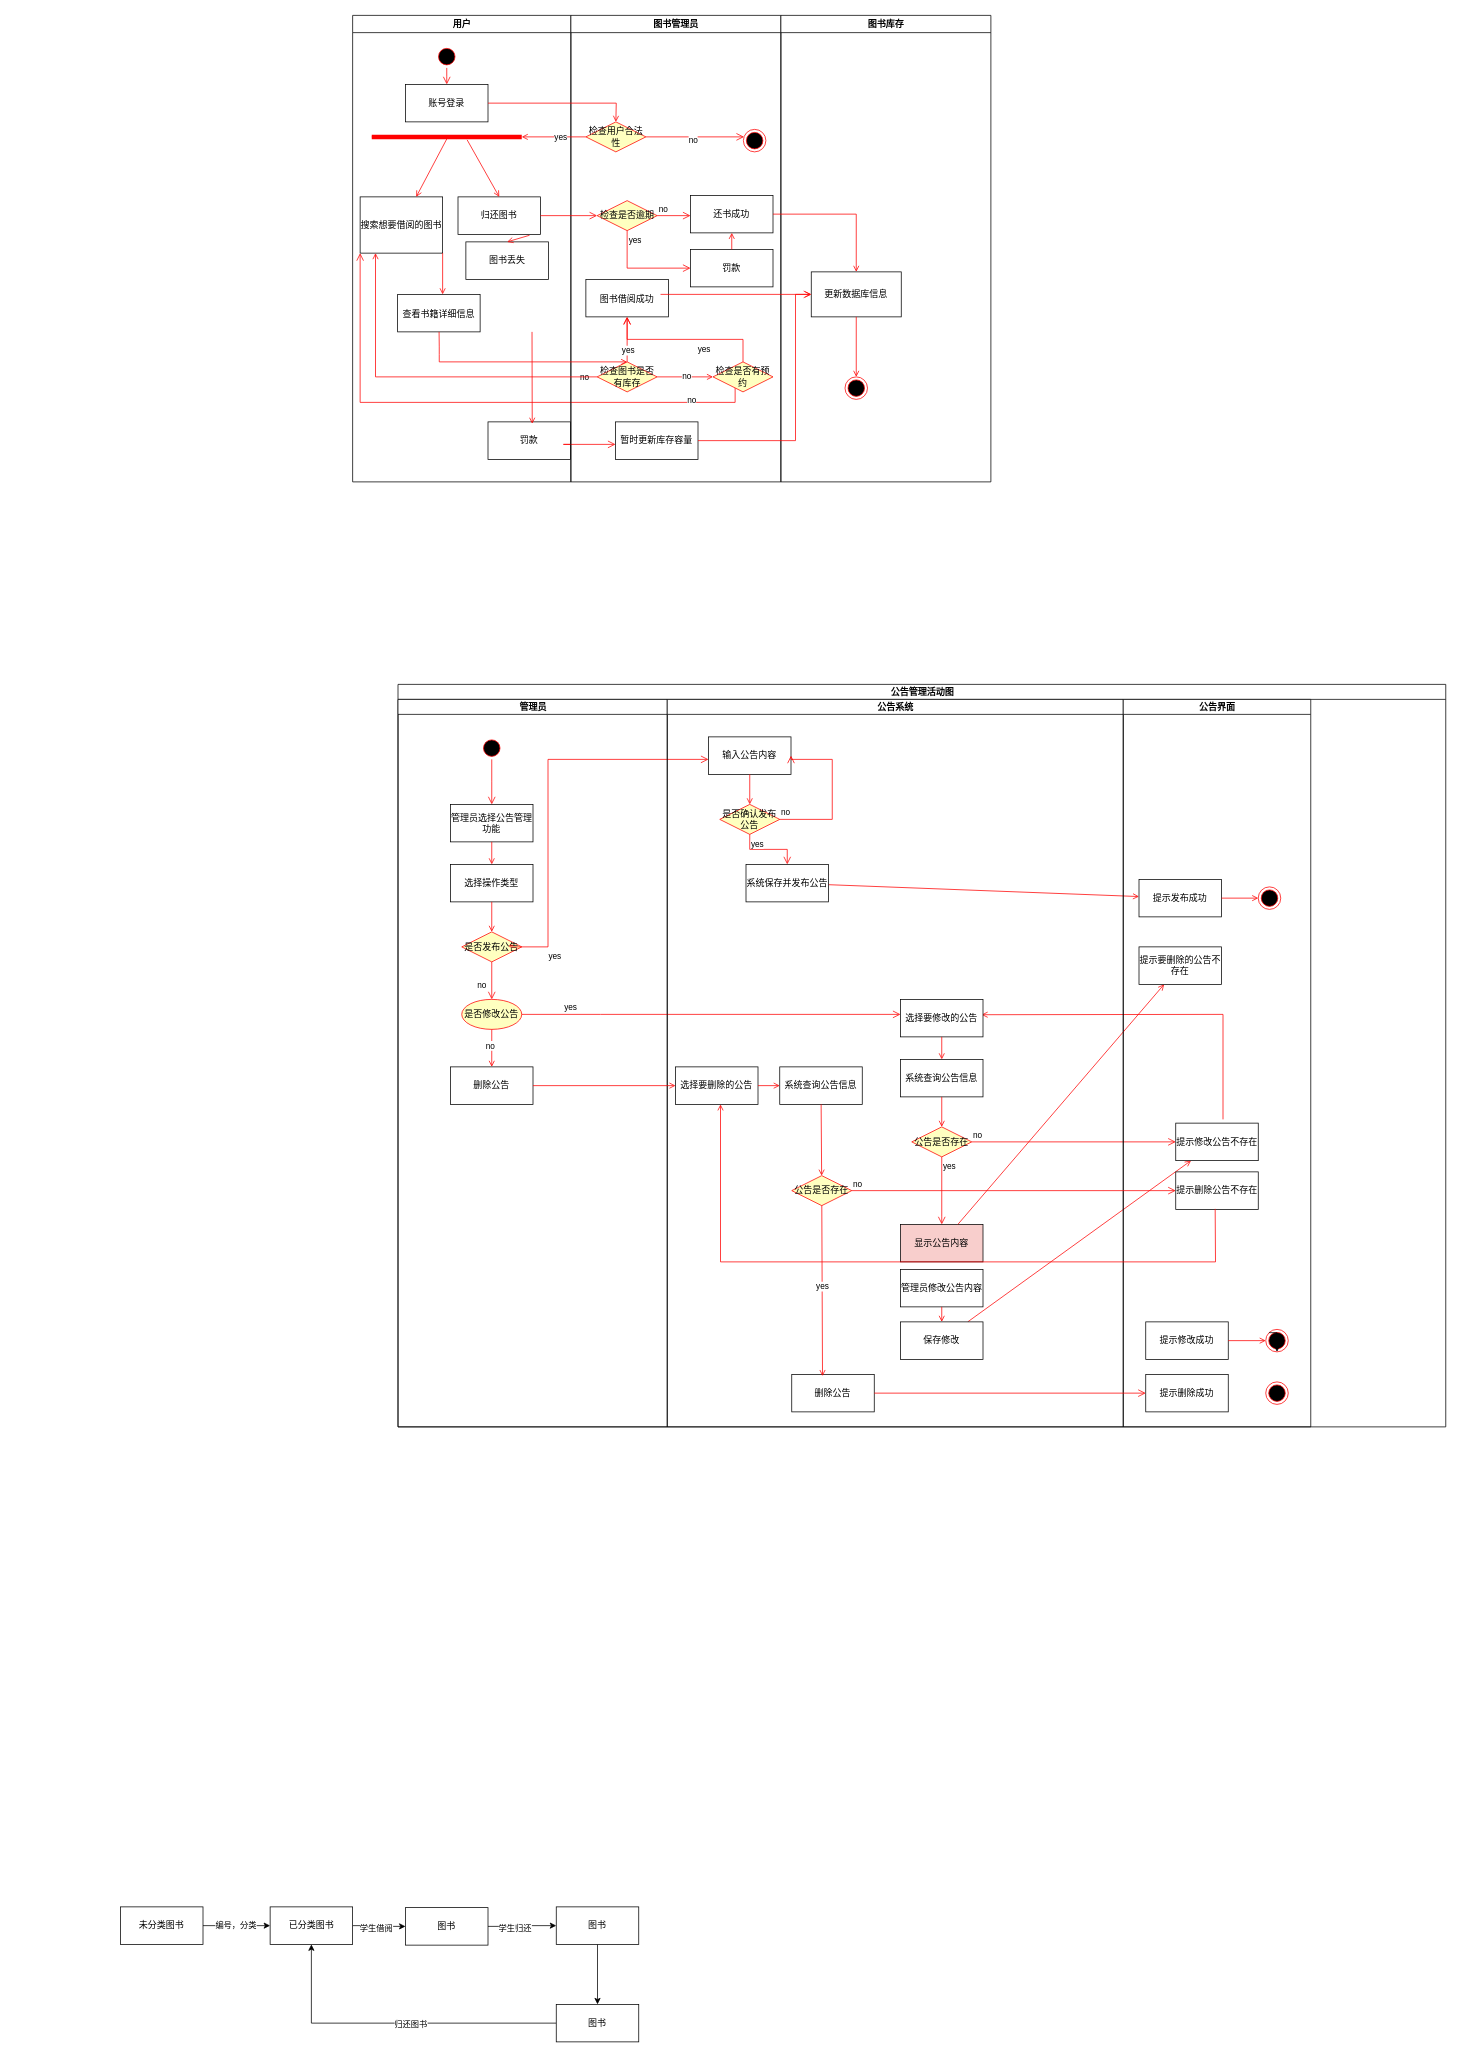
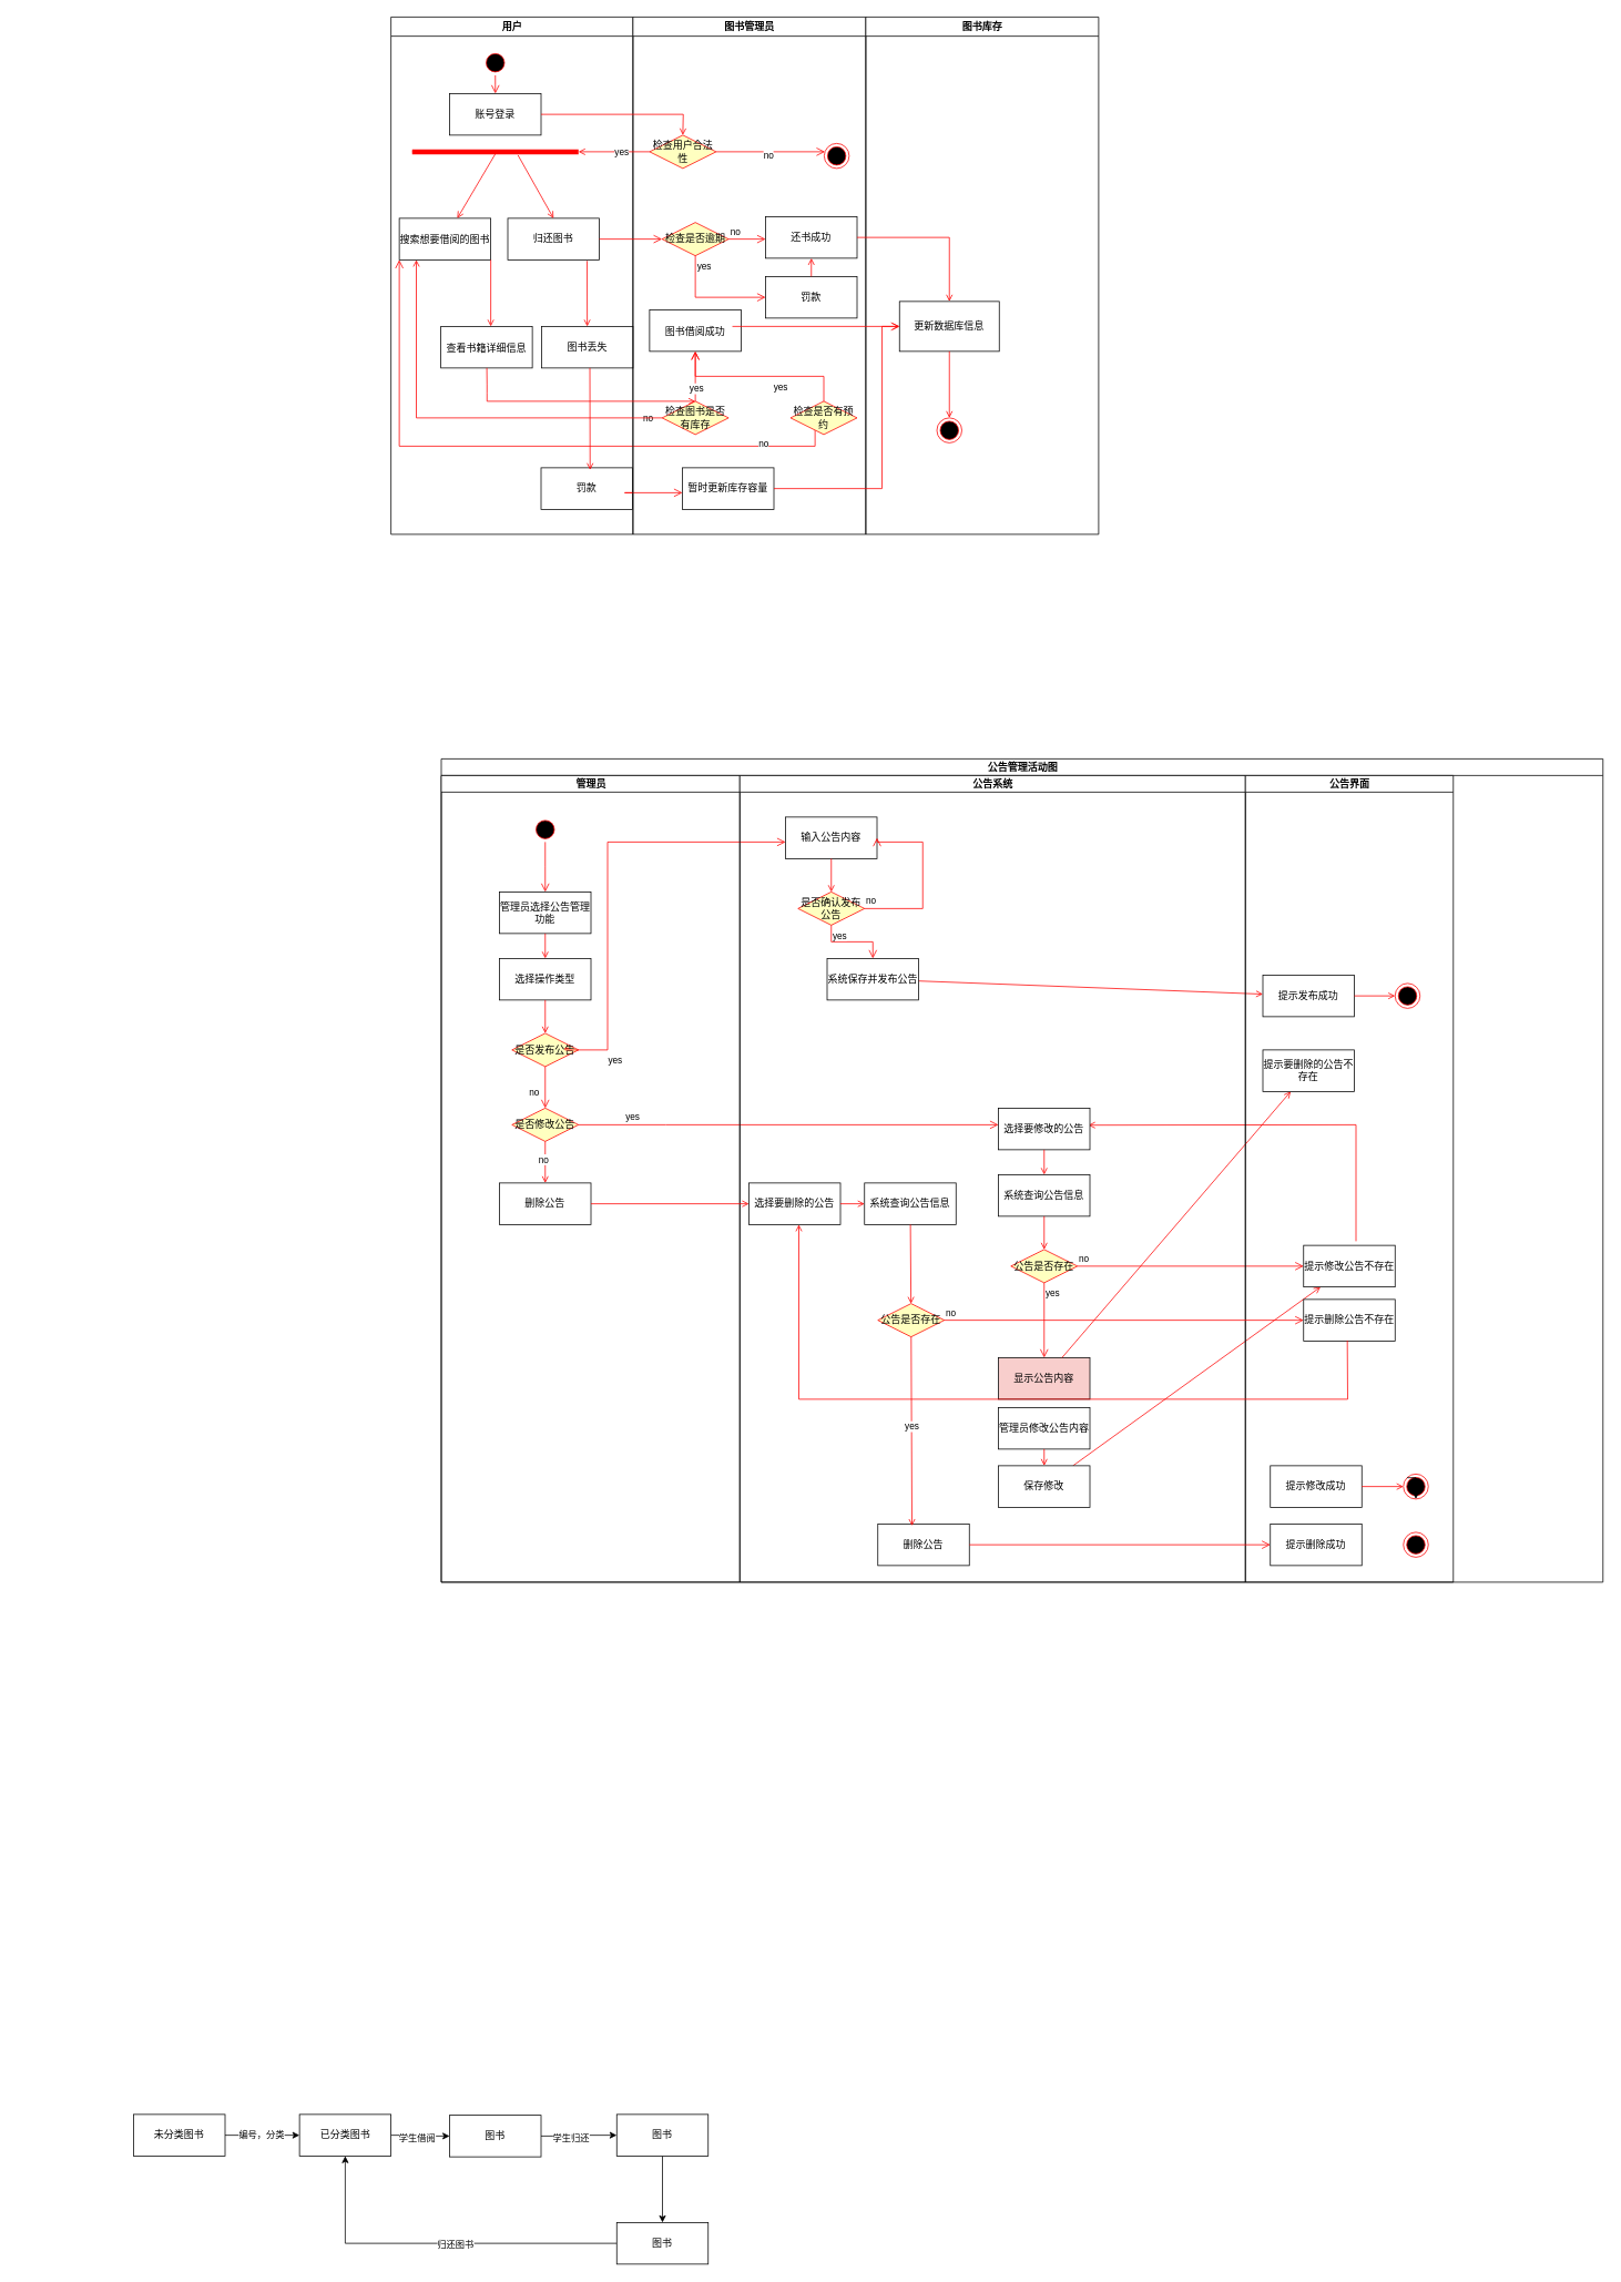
- <mxCell id="5" value="搜索想要借阅的图书" style="" parent="2" vertex="1"><mxGeometry x="10" y="242" width="110" height="75" as="geometry" /></mxCell>
+ <mxCell id="5" value="搜索想要借阅的图书" style="" parent="2" vertex="1"><mxGeometry x="10" y="242" width="110" height="50" as="geometry" /></mxCell>
- <mxCell id="14" value="图书丢失" style="html=1;whiteSpace=wrap;" vertex="1" parent="2"><mxGeometry x="151" y="302" width="110" height="50" as="geometry" /></mxCell>
+ <mxCell id="14" value="图书丢失" style="html=1;whiteSpace=wrap;" vertex="1" parent="2"><mxGeometry x="181" y="372" width="110" height="50" as="geometry" /></mxCell>
- <mxCell id="29" value="" style="endArrow=open;strokeColor=#FF0000;endFill=1;rounded=0;exitX=1;exitY=0.5;exitDx=0;exitDy=0;entryX=0;entryY=0.5;entryDx=0;entryDy=0;" edge="1" parent="19" source="21" target="27"><mxGeometry relative="1" as="geometry"><mxPoint x="180" y="282" as="sourcePoint" /><mxPoint x="189.5" y="502" as="targetPoint" /></mxGeometry></mxCell>
- <mxCell id="30" value="no" style="edgeLabel;html=1;align=center;verticalAlign=middle;resizable=0;points=[];" vertex="1" connectable="0" parent="29"><mxGeometry x="0.034" y="2" relative="1" as="geometry"><mxPoint as="offset" /></mxGeometry></mxCell>
- <mxCell id="61" value="是否修改公告" style="ellipse;whiteSpace=wrap;html=1;fontColor=#000000;fillColor=#ffffc0;strokeColor=#ff0000;" vertex="1" parent="53"><mxGeometry x="85" y="400" width="80" height="40" as="geometry" /></mxCell>
+ <mxCell id="61" value="是否修改公告" style="rhombus;whiteSpace=wrap;html=1;fontColor=#000000;fillColor=#ffffc0;strokeColor=#ff0000;" vertex="1" parent="53"><mxGeometry x="85" y="400" width="80" height="40" as="geometry" /></mxCell>
